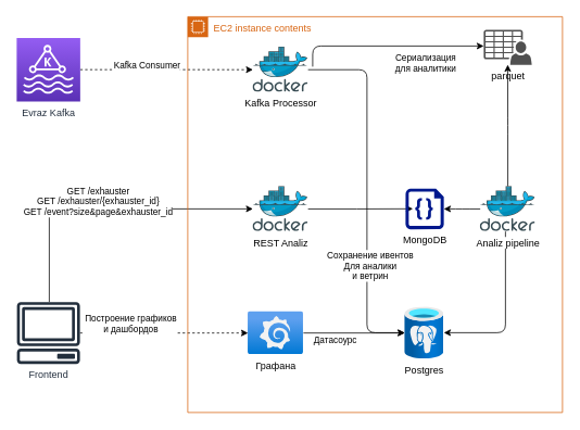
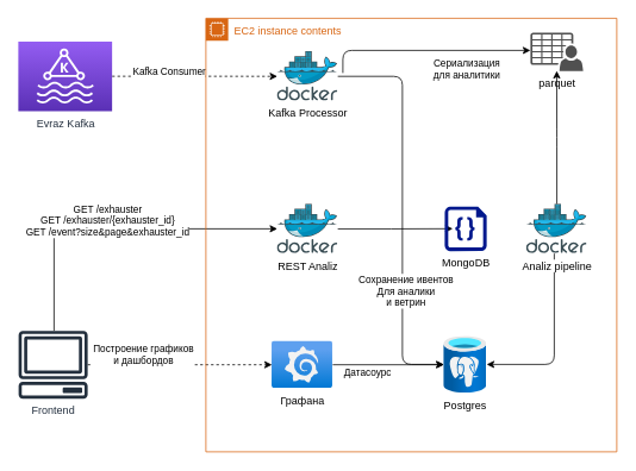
- <mxCell id="4" value="Evraz Kafka" style="sketch=0;points=[[0,0,0],[0.25,0,0],[0.5,0,0],[0.75,0,0],[1,0,0],[0,1,0],[0.25,1,0],[0.5,1,0],[0.75,1,0],[1,1,0],[0,0.25,0],[0,0.5,0],[0,0.75,0],[1,0.25,0],[1,0.5,0],[1,0.75,0]];outlineConnect=0;fontColor=#232F3E;gradientColor=#945DF2;gradientDirection=north;fillColor=#5A30B5;strokeColor=#ffffff;dashed=0;verticalLabelPosition=bottom;verticalAlign=top;align=center;html=1;fontSize=12;fontStyle=0;aspect=fixed;shape=mxgraph.aws4.resourceIcon;resIcon=mxgraph.aws4.managed_streaming_for_kafka;" parent="1" vertex="1"><mxGeometry x="20" y="46" width="78" height="78" as="geometry" /></mxCell>
+ <mxCell id="4" value="Evraz Kafka" style="sketch=0;points=[[0,0,0],[0.25,0,0],[0.5,0,0],[0.75,0,0],[1,0,0],[0,1,0],[0.25,1,0],[0.5,1,0],[0.75,1,0],[1,1,0],[0,0.25,0],[0,0.5,0],[0,0.75,0],[1,0.25,0],[1,0.5,0],[1,0.75,0]];outlineConnect=0;fontColor=#232F3E;gradientColor=#945DF2;gradientDirection=north;fillColor=#5A30B5;strokeColor=#ffffff;dashed=0;verticalLabelPosition=bottom;verticalAlign=top;align=center;html=1;fontSize=12;fontStyle=0;aspect=fixed;shape=mxgraph.aws4.resourceIcon;resIcon=mxgraph.aws4.managed_streaming_for_kafka;" parent="1" vertex="1"><mxGeometry x="20" y="46" width="105" height="78" as="geometry" /></mxCell>
- <mxCell id="14" style="edgeStyle=orthogonalEdgeStyle;html=1;entryX=1;entryY=0.5;entryDx=0;entryDy=0;entryPerimeter=0;" edge="1" parent="10" source="17" target="27"><mxGeometry relative="1" as="geometry" /></mxCell>
